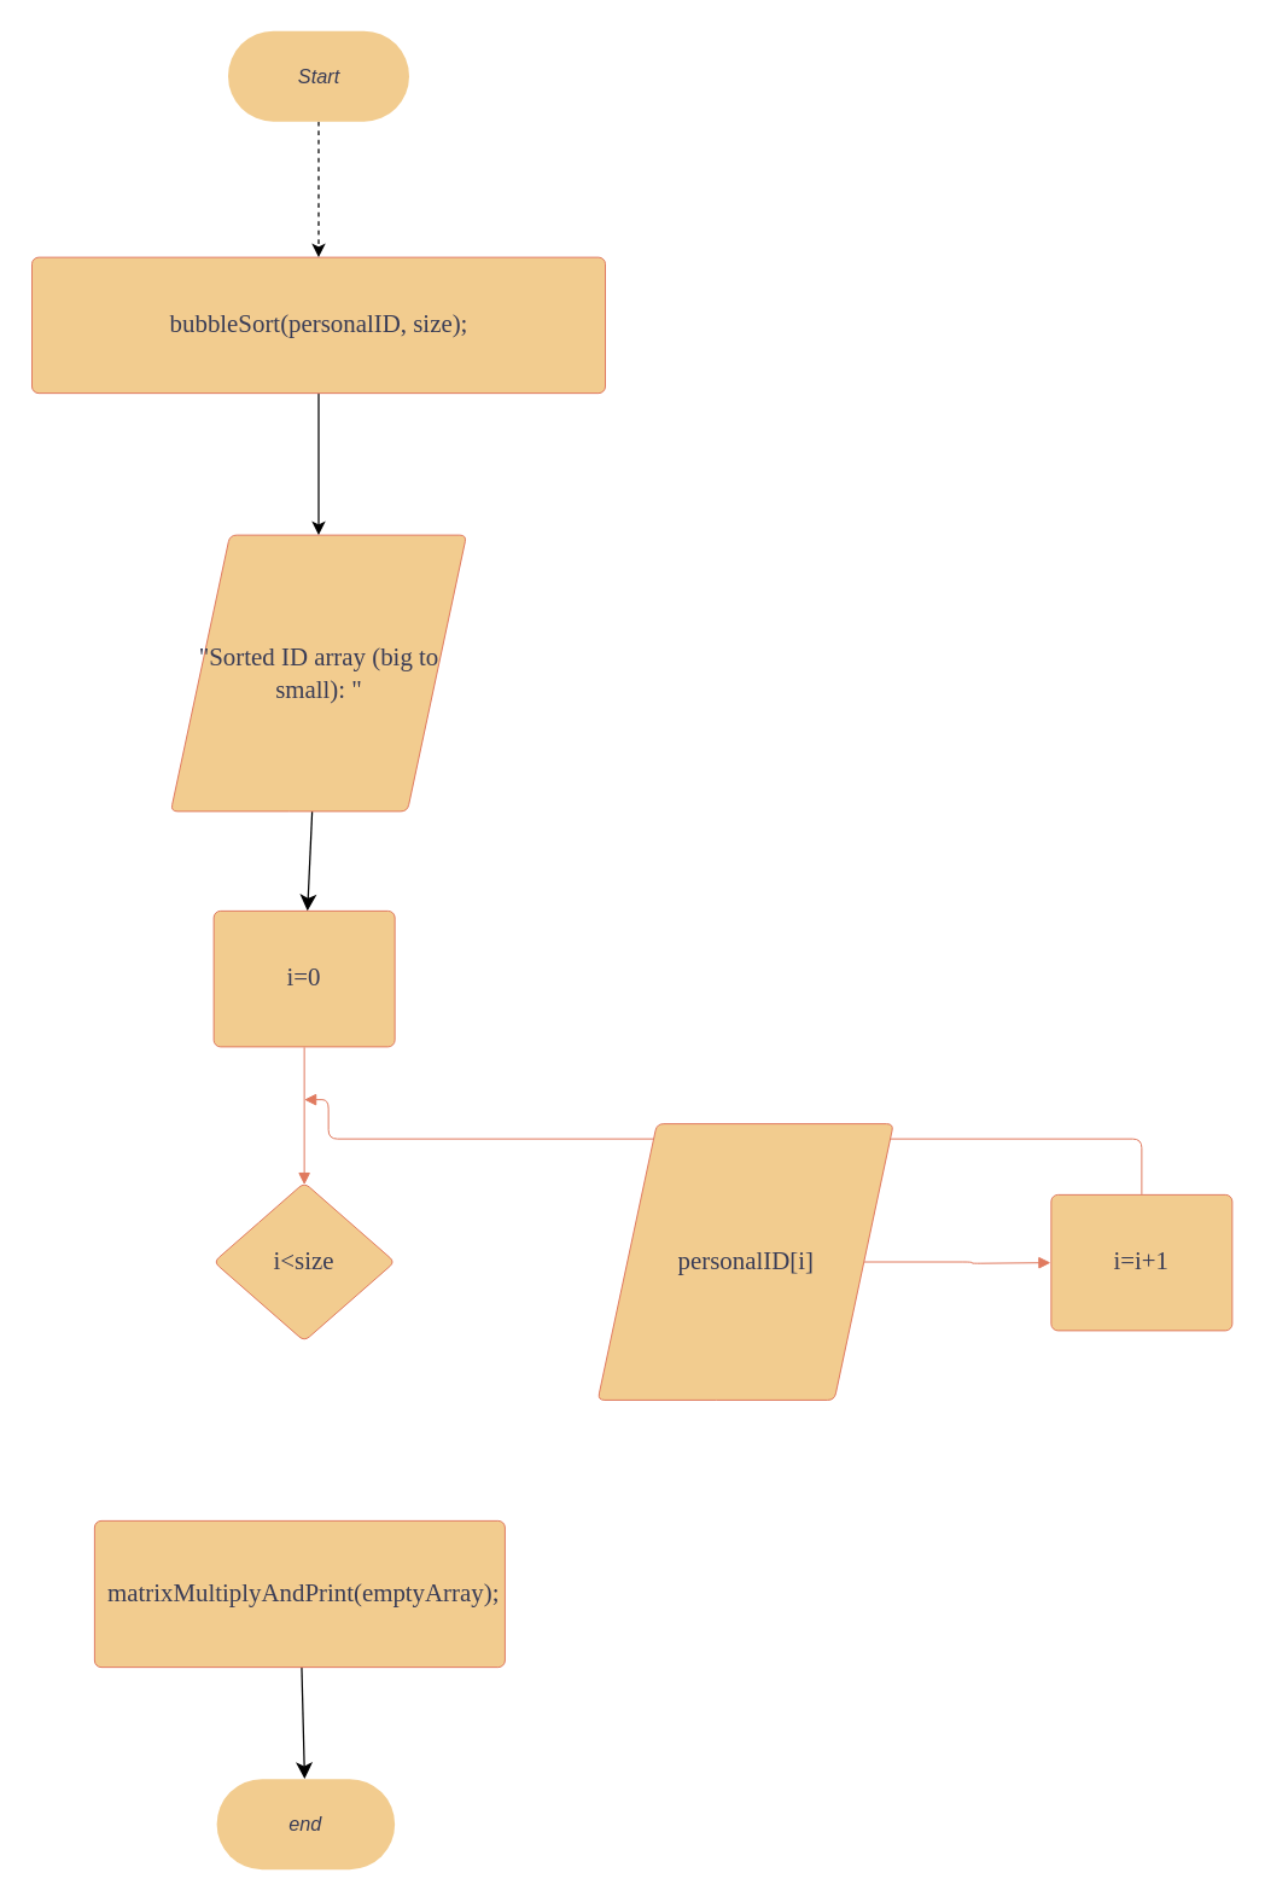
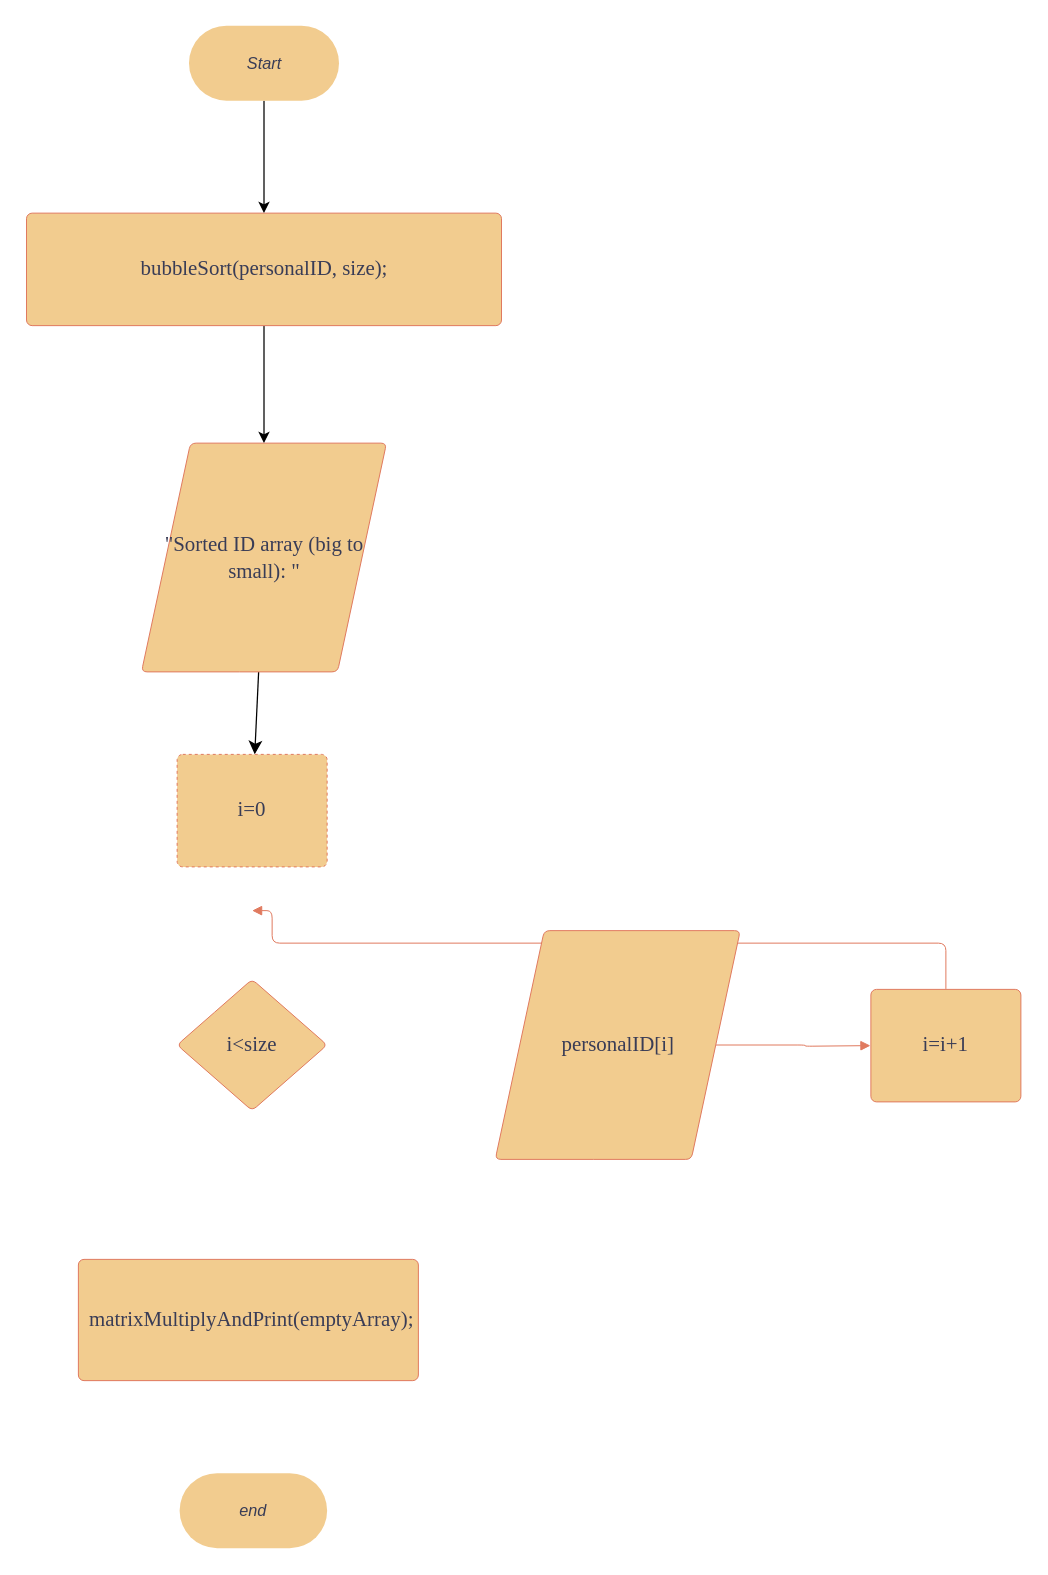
- <mxCell id="16" value="" style="edgeStyle=orthogonalEdgeStyle;rounded=0;orthogonalLoop=1;jettySize=auto;html=1;dashed=1;" edge="1" parent="1" source="17" target="15"><mxGeometry relative="1" as="geometry" /></mxCell>
+ <mxCell id="16" value="" style="edgeStyle=orthogonalEdgeStyle;rounded=0;orthogonalLoop=1;jettySize=auto;html=1;" edge="1" parent="1" source="17" target="15"><mxGeometry relative="1" as="geometry" /></mxCell>
- <mxCell id="4" value="i=0" style="html=1;overflow=block;blockSpacing=1;whiteSpace=wrap;fontSize=16.7;fontFamily=Liberation Serif;fontColor=#393C56;spacing=9;strokeColor=#E07A5F;strokeOpacity=100;rounded=1;absoluteArcSize=1;arcSize=9;strokeWidth=0.8;lucidId=merx2m1aB_C8;labelBackgroundColor=none;fillColor=#F2CC8F;" vertex="1" parent="1"><mxGeometry x="141" y="603" width="120" height="90" as="geometry" /></mxCell>
+ <mxCell id="4" value="i=0" style="html=1;overflow=block;blockSpacing=1;whiteSpace=wrap;fontSize=16.7;fontFamily=Liberation Serif;fontColor=#393C56;spacing=9;strokeColor=#E07A5F;strokeOpacity=100;rounded=1;absoluteArcSize=1;arcSize=9;strokeWidth=0.8;lucidId=merx2m1aB_C8;labelBackgroundColor=none;fillColor=#F2CC8F;dashed=1;" vertex="1" parent="1"><mxGeometry x="141" y="603" width="120" height="90" as="geometry" /></mxCell>
- <mxCell id="5" value="" style="html=1;jettySize=18;whiteSpace=wrap;fontSize=13;strokeColor=#E07A5F;strokeOpacity=100;strokeWidth=0.8;rounded=1;arcSize=12;edgeStyle=orthogonalEdgeStyle;startArrow=none;endArrow=block;endFill=1;exitX=0.5;exitY=1.004;exitPerimeter=0;entryX=0.5;entryY=0.013;entryPerimeter=0;lucidId=vfrxUDfpobtE;labelBackgroundColor=none;fontColor=default;" edge="1" parent="1" source="4" target="6"><mxGeometry width="100" height="100" relative="1" as="geometry"><Array as="points" /></mxGeometry></mxCell>
- <mxCell id="11" value="" style="edgeStyle=none;curved=1;rounded=0;orthogonalLoop=1;jettySize=auto;html=1;fontSize=12;startSize=8;endSize=8;" edge="1" parent="1" source="12" target="13"><mxGeometry relative="1" as="geometry" /></mxCell>
